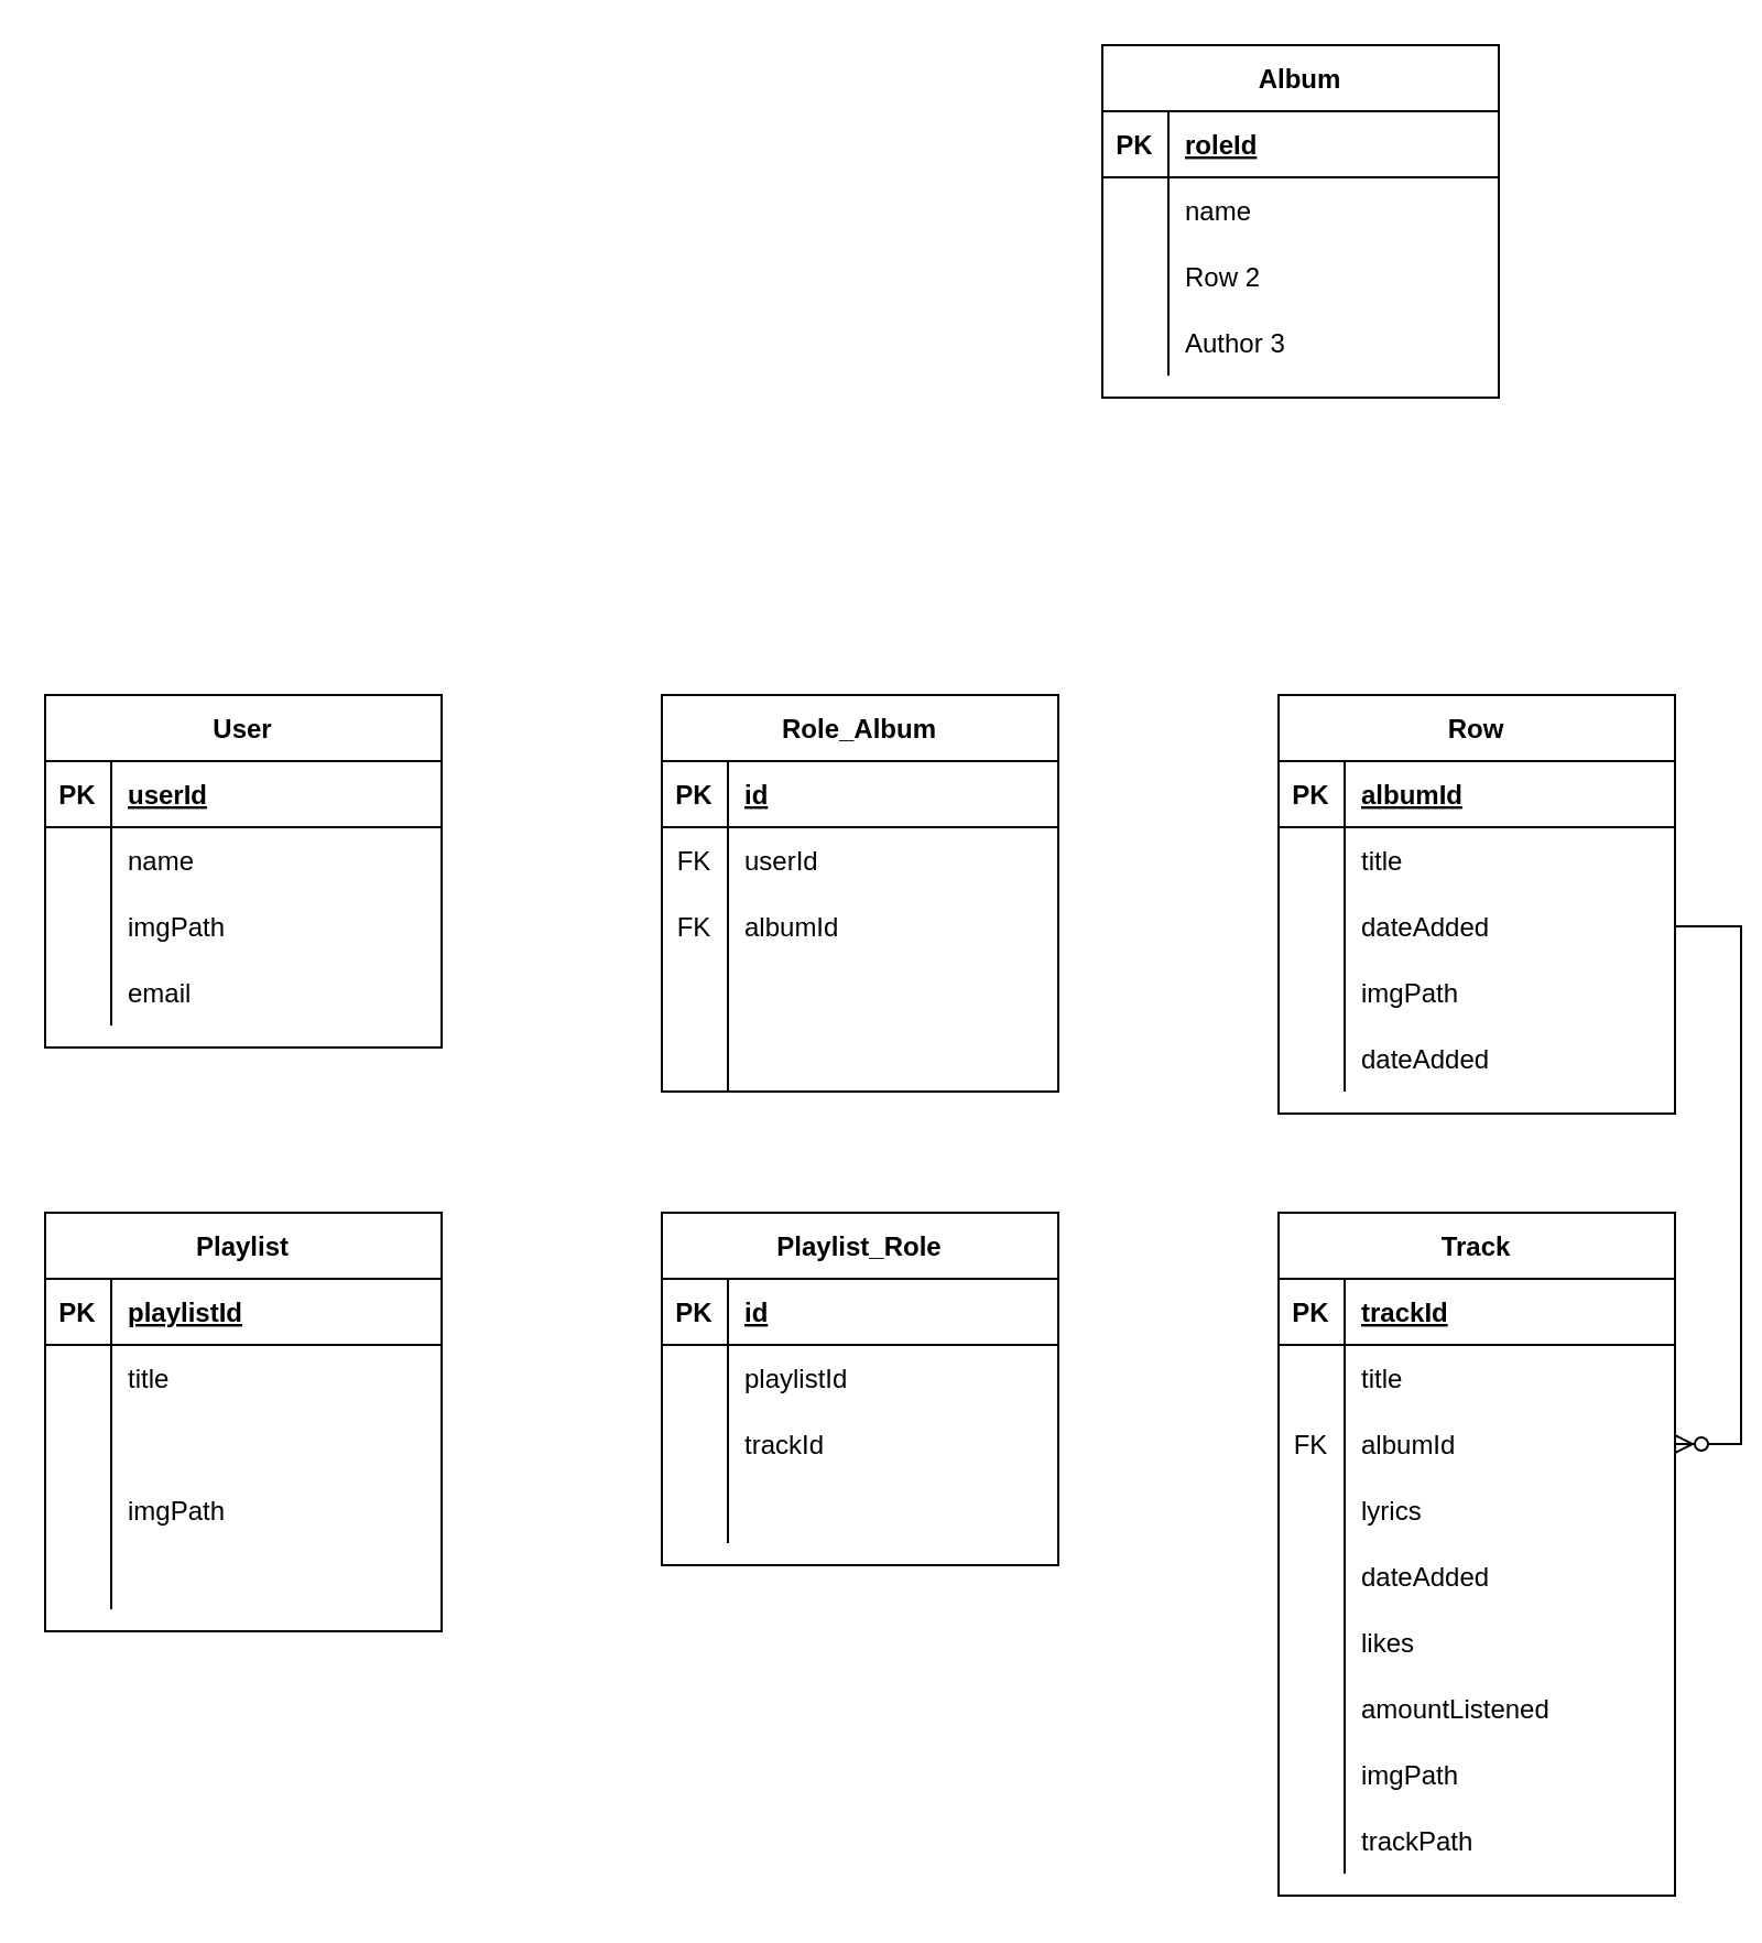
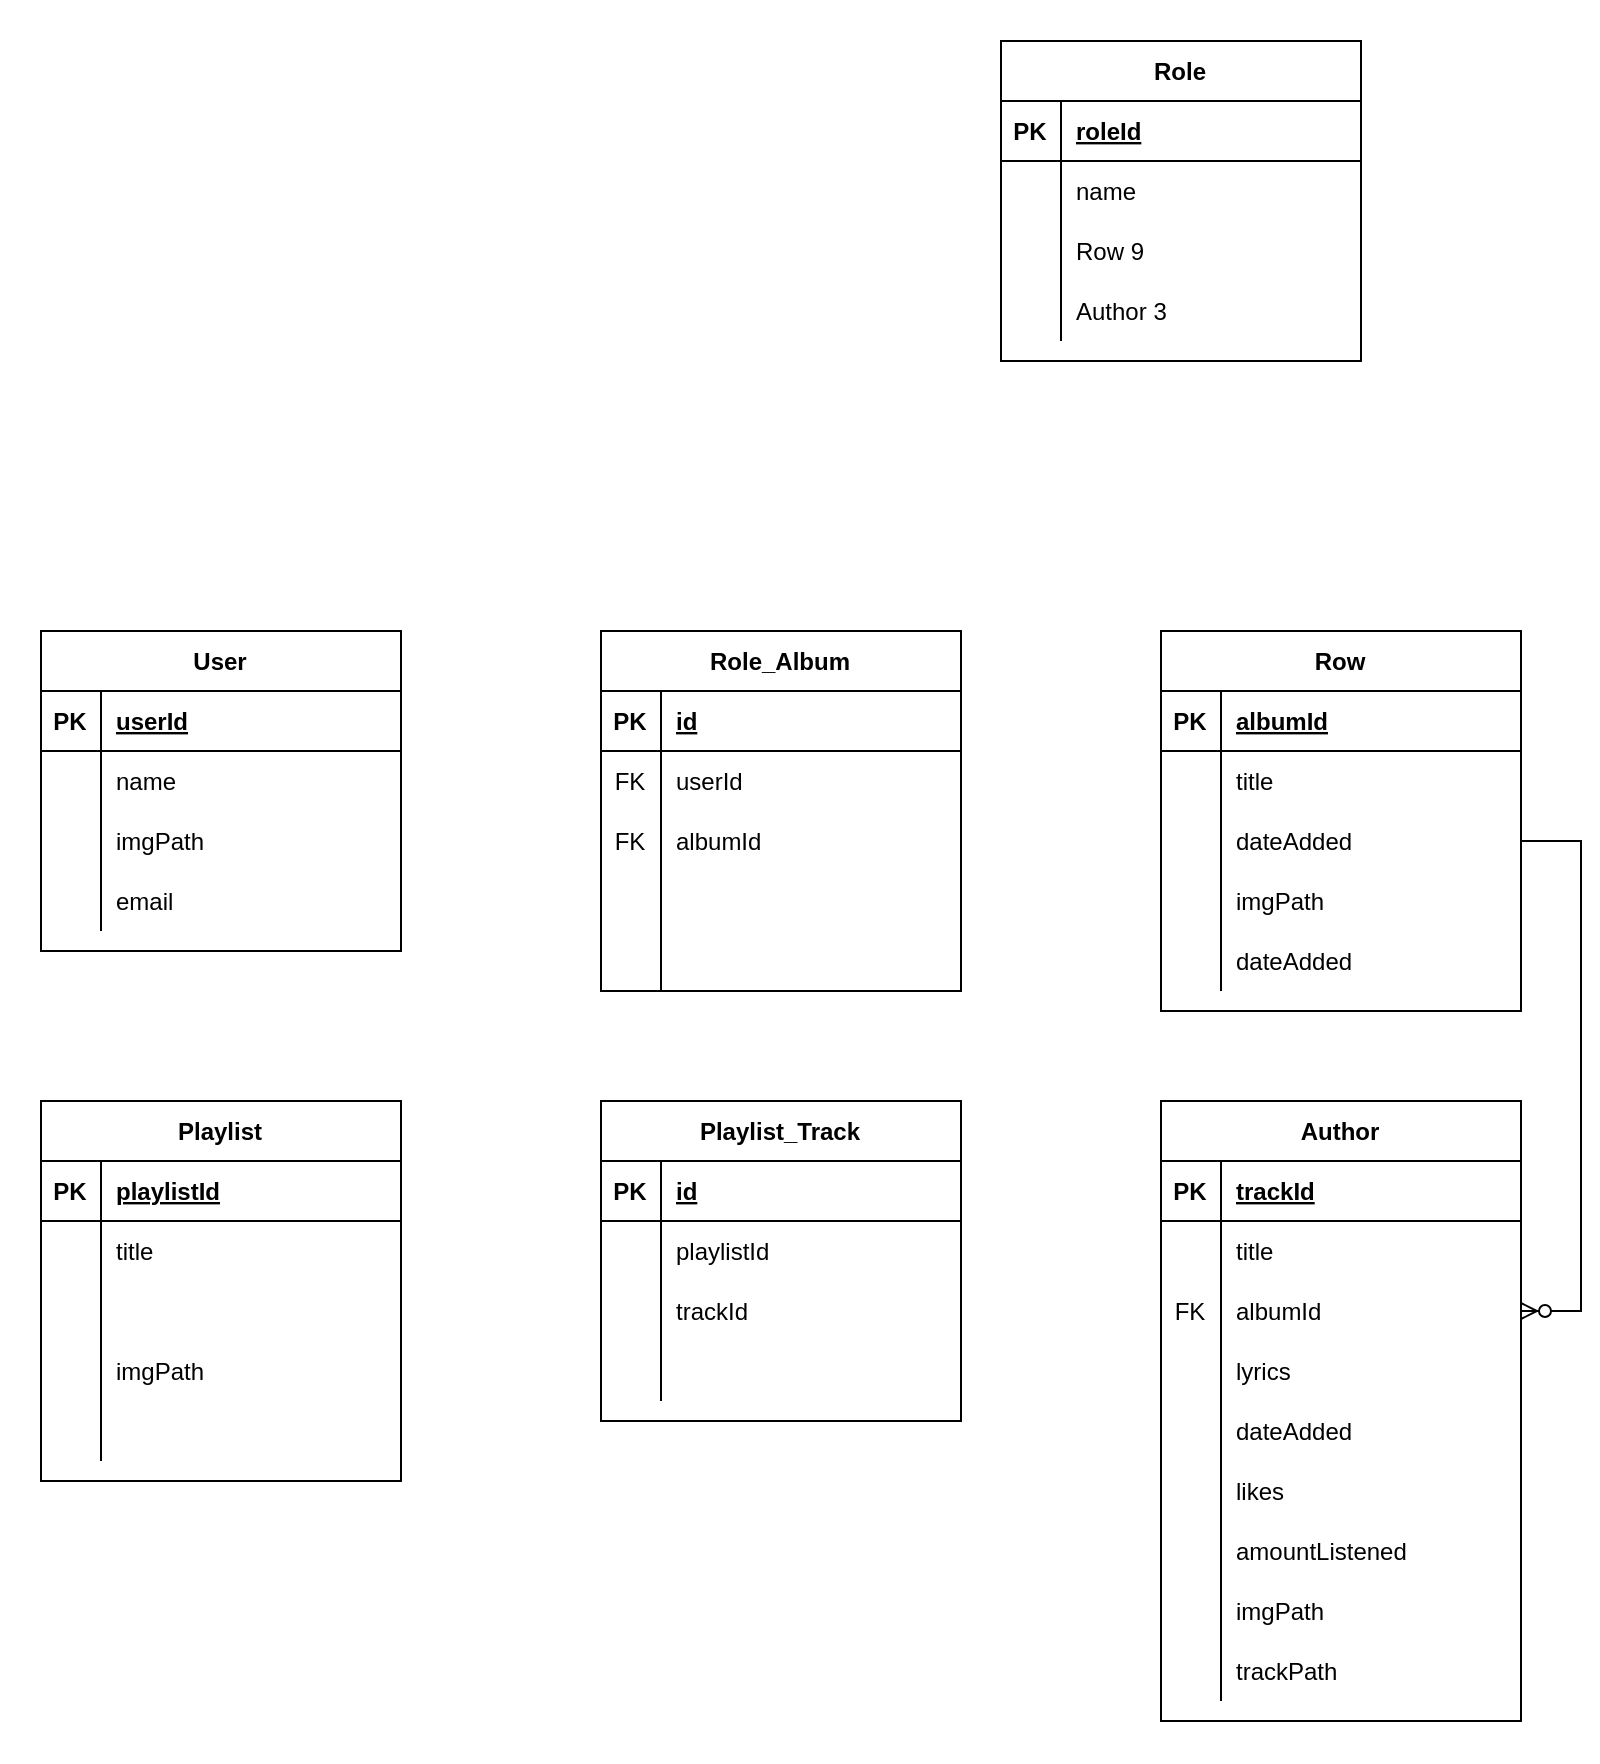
- <mxCell id="59" value="Album" style="shape=table;startSize=30;container=1;collapsible=1;childLayout=tableLayout;fixedRows=1;rowLines=0;fontStyle=1;align=center;resizeLast=1;" parent="1" vertex="1"><mxGeometry x="500" y="20" width="180" height="160" as="geometry" /></mxCell>
+ <mxCell id="59" value="Role" style="shape=table;startSize=30;container=1;collapsible=1;childLayout=tableLayout;fixedRows=1;rowLines=0;fontStyle=1;align=center;resizeLast=1;" parent="1" vertex="1"><mxGeometry x="500" y="20" width="180" height="160" as="geometry" /></mxCell>
- <mxCell id="68" value="Row 2" style="shape=partialRectangle;connectable=0;fillColor=none;top=0;left=0;bottom=0;right=0;align=left;spacingLeft=6;overflow=hidden;" parent="66" vertex="1"><mxGeometry x="30" width="150" height="30" as="geometry"><mxRectangle width="150" height="30" as="alternateBounds" /></mxGeometry></mxCell>
+ <mxCell id="68" value="Row 9" style="shape=partialRectangle;connectable=0;fillColor=none;top=0;left=0;bottom=0;right=0;align=left;spacingLeft=6;overflow=hidden;" parent="66" vertex="1"><mxGeometry x="30" width="150" height="30" as="geometry"><mxRectangle width="150" height="30" as="alternateBounds" /></mxGeometry></mxCell>
- <mxCell id="105" value="Playlist_Role" style="shape=table;startSize=30;container=1;collapsible=1;childLayout=tableLayout;fixedRows=1;rowLines=0;fontStyle=1;align=center;resizeLast=1;" parent="1" vertex="1"><mxGeometry x="300" y="550" width="180" height="160" as="geometry" /></mxCell>
+ <mxCell id="105" value="Playlist_Track" style="shape=table;startSize=30;container=1;collapsible=1;childLayout=tableLayout;fixedRows=1;rowLines=0;fontStyle=1;align=center;resizeLast=1;" parent="1" vertex="1"><mxGeometry x="300" y="550" width="180" height="160" as="geometry" /></mxCell>
- <mxCell id="2" value="Track" style="shape=table;startSize=30;container=1;collapsible=1;childLayout=tableLayout;fixedRows=1;rowLines=0;fontStyle=1;align=center;resizeLast=1;" parent="1" vertex="1"><mxGeometry x="580" y="550" width="180" height="310" as="geometry" /></mxCell>
+ <mxCell id="2" value="Author" style="shape=table;startSize=30;container=1;collapsible=1;childLayout=tableLayout;fixedRows=1;rowLines=0;fontStyle=1;align=center;resizeLast=1;" parent="1" vertex="1"><mxGeometry x="580" y="550" width="180" height="310" as="geometry" /></mxCell>
